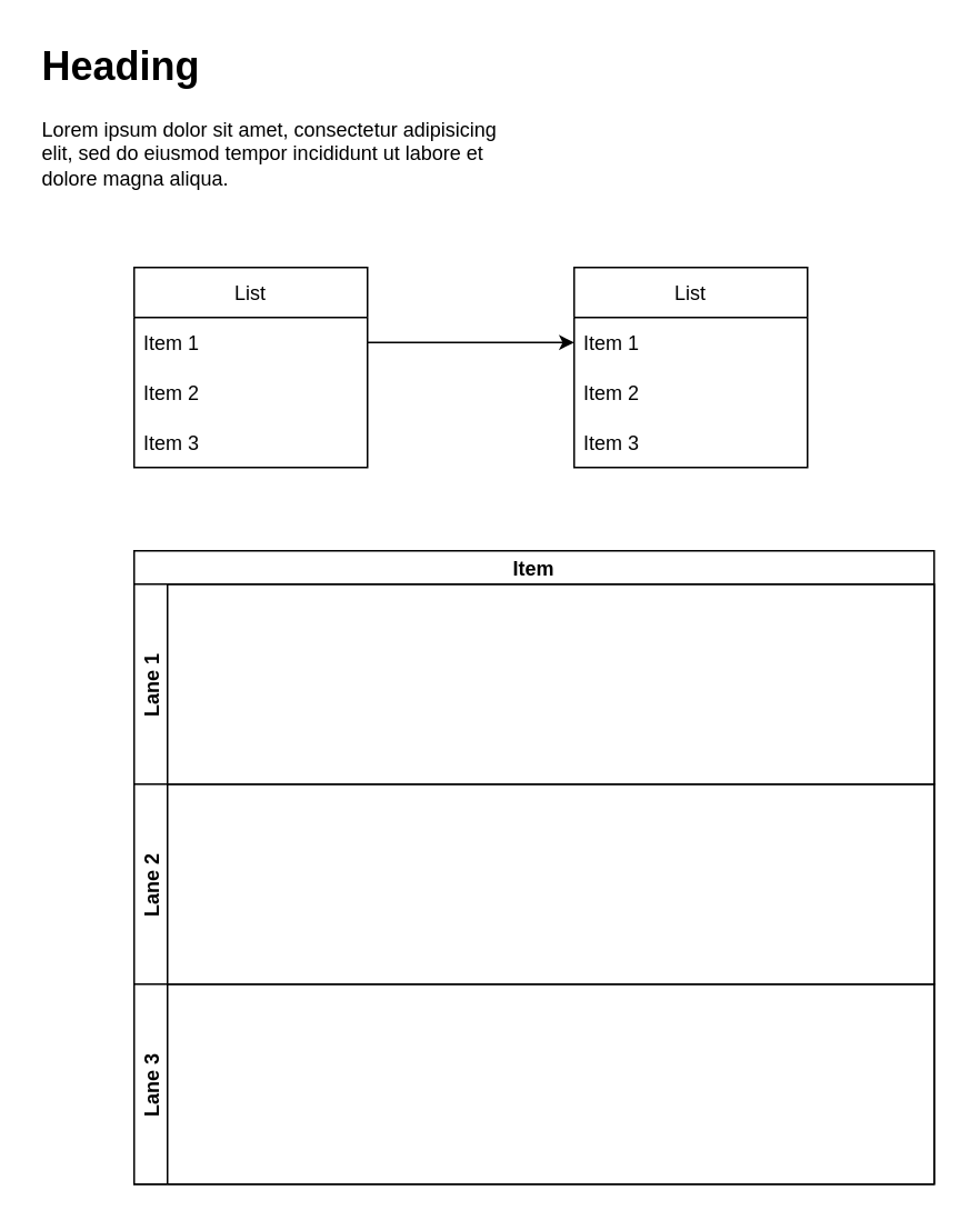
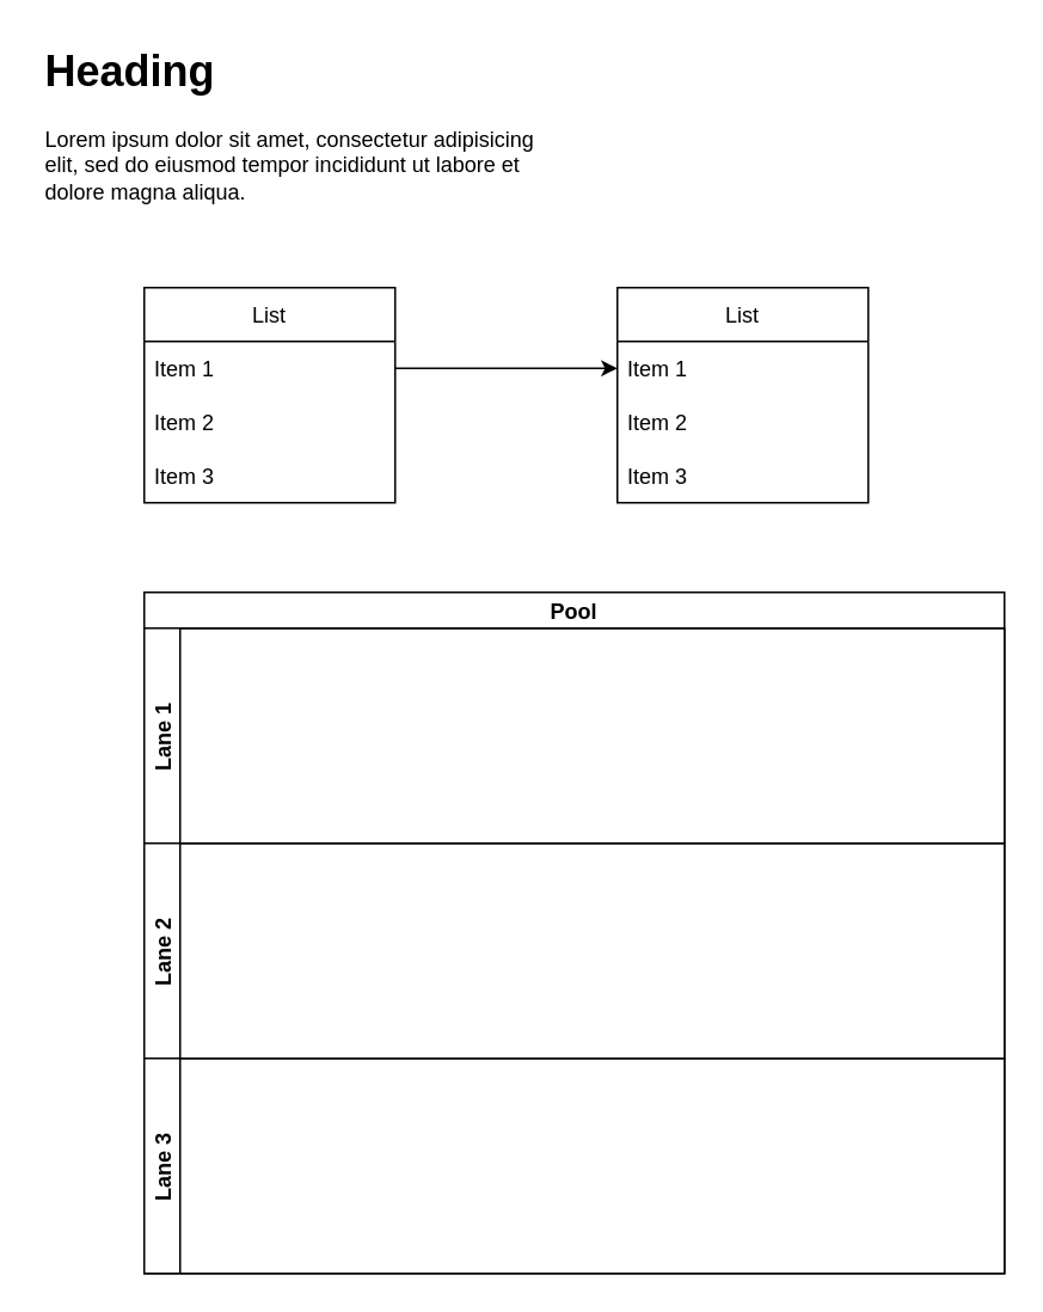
- <mxCell id="12" value="Item" style="swimlane;childLayout=stackLayout;resizeParent=1;resizeParentMax=0;horizontal=1;startSize=20;horizontalStack=0;" vertex="1" parent="1"><mxGeometry x="80" y="330" width="480" height="380" as="geometry" /></mxCell>
+ <mxCell id="12" value="Pool" style="swimlane;childLayout=stackLayout;resizeParent=1;resizeParentMax=0;horizontal=1;startSize=20;horizontalStack=0;" vertex="1" parent="1"><mxGeometry x="80" y="330" width="480" height="380" as="geometry" /></mxCell>
